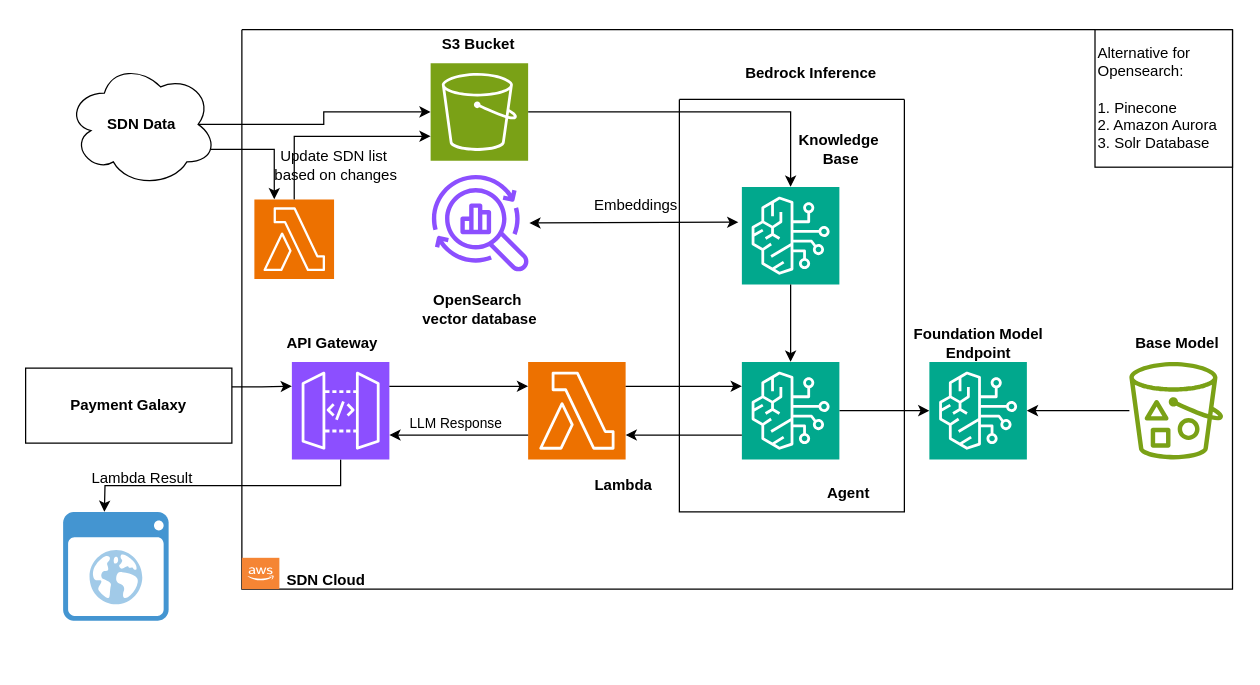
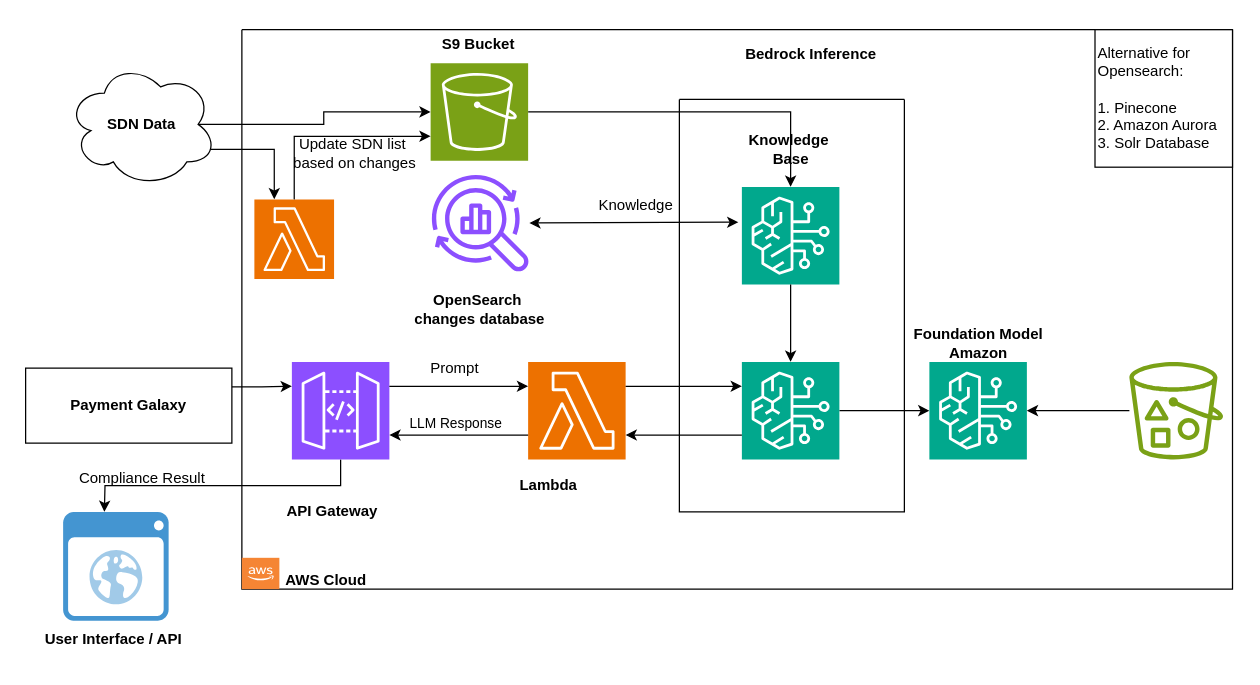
- <mxCell id="7" value="&lt;b&gt;S3 Bucket&lt;/b&gt;" style="text;html=1;align=center;verticalAlign=middle;resizable=0;points=[];autosize=1;strokeColor=none;fillColor=none;" parent="1" vertex="1"><mxGeometry x="342" y="20" width="80" height="30" as="geometry" /></mxCell>
+ <mxCell id="7" value="&lt;b&gt;S9 Bucket&lt;/b&gt;" style="text;html=1;align=center;verticalAlign=middle;resizable=0;points=[];autosize=1;strokeColor=none;fillColor=none;" parent="1" vertex="1"><mxGeometry x="342" y="20" width="80" height="30" as="geometry" /></mxCell>
- <mxCell id="24" value="&lt;b&gt;Bedrock Inference&lt;/b&gt;" style="text;html=1;align=center;verticalAlign=middle;resizable=0;points=[];autosize=1;strokeColor=none;fillColor=none;" parent="21" vertex="1"><mxGeometry x="390" y="20" width="130" height="30" as="geometry" /></mxCell>
+ <mxCell id="24" value="&lt;b&gt;Bedrock Inference&lt;/b&gt;" style="text;html=1;align=center;verticalAlign=middle;resizable=0;points=[];autosize=1;strokeColor=none;fillColor=none;" parent="21" vertex="1"><mxGeometry x="390" y="5" width="130" height="30" as="geometry" /></mxCell>
- <mxCell id="39" value="&lt;b&gt;Knowledge&amp;nbsp;&lt;/b&gt;&lt;div&gt;&lt;b&gt;Base&lt;/b&gt;&lt;/div&gt;" style="text;html=1;align=center;verticalAlign=middle;resizable=0;points=[];autosize=1;strokeColor=none;fillColor=none;" parent="37" vertex="1"><mxGeometry x="84" y="20" width="90" height="40" as="geometry" /></mxCell>
+ <mxCell id="39" value="&lt;b&gt;Knowledge&amp;nbsp;&lt;/b&gt;&lt;div&gt;&lt;b&gt;Base&lt;/b&gt;&lt;/div&gt;" style="text;html=1;align=center;verticalAlign=middle;resizable=0;points=[];autosize=1;strokeColor=none;fillColor=none;" parent="37" vertex="1"><mxGeometry x="44" y="20" width="90" height="40" as="geometry" /></mxCell>
- <mxCell id="44" value="Update SDN list&amp;nbsp;&lt;div&gt;based on changes&lt;/div&gt;" style="text;html=1;align=center;verticalAlign=middle;resizable=0;points=[];autosize=1;strokeColor=none;fillColor=none;" vertex="1" parent="1"><mxGeometry x="208" y="112" width="120" height="40" as="geometry" /></mxCell>
+ <mxCell id="44" value="Update SDN list&amp;nbsp;&lt;div&gt;based on changes&lt;/div&gt;" style="text;html=1;align=center;verticalAlign=middle;resizable=0;points=[];autosize=1;strokeColor=none;fillColor=none;" vertex="1" parent="1"><mxGeometry y="102" width="120" height="40" as="geometry" x="223" /></mxCell>
- <mxCell id="13" value="Embeddings" style="text;html=1;align=center;verticalAlign=middle;resizable=0;points=[];autosize=1;strokeColor=none;fillColor=none;" parent="1" vertex="1"><mxGeometry x="463" y="149" width="90" height="30" as="geometry" /></mxCell>
+ <mxCell id="13" value="Knowledge" style="text;html=1;align=center;verticalAlign=middle;resizable=0;points=[];autosize=1;strokeColor=none;fillColor=none;" parent="1" vertex="1"><mxGeometry x="463" y="149" width="90" height="30" as="geometry" /></mxCell>
- <mxCell id="12" value="&lt;b&gt;OpenSearch&amp;nbsp;&lt;/b&gt;&lt;div&gt;&lt;b&gt;vector database&lt;/b&gt;&lt;/div&gt;" style="text;html=1;align=center;verticalAlign=middle;resizable=0;points=[];autosize=1;strokeColor=none;fillColor=none;" parent="1" vertex="1"><mxGeometry x="328" y="227" width="110" height="40" as="geometry" /></mxCell>
+ <mxCell id="12" value="&lt;b&gt;OpenSearch&amp;nbsp;&lt;/b&gt;&lt;div&gt;&lt;b&gt;changes database&lt;/b&gt;&lt;/div&gt;" style="text;html=1;align=center;verticalAlign=middle;resizable=0;points=[];autosize=1;strokeColor=none;fillColor=none;" parent="1" vertex="1"><mxGeometry x="328" y="227" width="110" height="40" as="geometry" /></mxCell>
- <mxCell id="27" value="&lt;b&gt;API Gateway&lt;/b&gt;" style="text;html=1;align=center;verticalAlign=middle;resizable=0;points=[];autosize=1;strokeColor=none;fillColor=none;" vertex="1" parent="21"><mxGeometry x="22" y="235.75" width="100" height="30" as="geometry" /></mxCell>
+ <mxCell id="27" value="&lt;b&gt;API Gateway&lt;/b&gt;" style="text;html=1;align=center;verticalAlign=middle;resizable=0;points=[];autosize=1;strokeColor=none;fillColor=none;" vertex="1" parent="21"><mxGeometry x="22" y="370.75" width="100" height="30" as="geometry" /></mxCell>
- <mxCell id="17" value="&lt;b&gt;Foundation Model&lt;/b&gt;&lt;div&gt;&lt;b&gt;Endpoint&lt;/b&gt;&lt;/div&gt;" style="text;html=1;align=center;verticalAlign=middle;resizable=0;points=[];autosize=1;strokeColor=none;fillColor=none;" parent="1" vertex="1"><mxGeometry x="717" y="254" width="130" height="40" as="geometry" /></mxCell>
+ <mxCell id="17" value="&lt;b&gt;Foundation Model&lt;/b&gt;&lt;div&gt;&lt;b&gt;Amazon&lt;/b&gt;&lt;/div&gt;" style="text;html=1;align=center;verticalAlign=middle;resizable=0;points=[];autosize=1;strokeColor=none;fillColor=none;" parent="1" vertex="1"><mxGeometry x="717" y="254" width="130" height="40" as="geometry" /></mxCell>
- <mxCell id="20" value="&lt;b&gt;Base Model&lt;/b&gt;" style="text;html=1;align=center;verticalAlign=middle;resizable=0;points=[];autosize=1;strokeColor=none;fillColor=none;" parent="1" vertex="1"><mxGeometry x="895.5" y="259" width="90" height="30" as="geometry" /></mxCell>
+ <mxCell id="33" value="Prompt" style="text;html=1;align=center;verticalAlign=middle;resizable=0;points=[];autosize=1;strokeColor=none;fillColor=none;" parent="1" vertex="1"><mxGeometry x="333" y="279" width="60" height="30" as="geometry" /></mxCell>
- <mxCell id="42" value="Lambda Result" style="text;html=1;align=center;verticalAlign=middle;resizable=0;points=[];autosize=1;strokeColor=none;fillColor=none;" parent="1" vertex="1"><mxGeometry x="53" y="367" width="120" height="30" as="geometry" /></mxCell>
+ <mxCell id="42" value="Compliance Result" style="text;html=1;align=center;verticalAlign=middle;resizable=0;points=[];autosize=1;strokeColor=none;fillColor=none;" parent="1" vertex="1"><mxGeometry x="53" y="367" width="120" height="30" as="geometry" /></mxCell>
- <mxCell id="26" value="&lt;b&gt;Lambda&lt;/b&gt;" style="text;html=1;align=center;verticalAlign=middle;resizable=0;points=[];autosize=1;strokeColor=none;fillColor=none;" vertex="1" parent="21"><mxGeometry x="270" y="350" width="70" height="30" as="geometry" /></mxCell>
+ <mxCell id="26" value="&lt;b&gt;Lambda&lt;/b&gt;" style="text;html=1;align=center;verticalAlign=middle;resizable=0;points=[];autosize=1;strokeColor=none;fillColor=none;" vertex="1" parent="21"><mxGeometry x="210" y="350" width="70" height="30" as="geometry" /></mxCell>
- <mxCell id="38" value="&lt;b&gt;Agent&lt;/b&gt;" style="text;html=1;align=center;verticalAlign=middle;resizable=0;points=[];autosize=1;strokeColor=none;fillColor=none;" parent="37" vertex="1"><mxGeometry x="105" y="300" width="60" height="30" as="geometry" /></mxCell>
- <mxCell id="22" value="&lt;b&gt;SDN Cloud&lt;/b&gt;" style="text;html=1;align=center;verticalAlign=middle;resizable=0;points=[];autosize=1;strokeColor=none;fillColor=none;" parent="21" vertex="1"><mxGeometry x="22" y="425.75" width="90" height="30" as="geometry" /></mxCell>
+ <mxCell id="22" value="&lt;b&gt;AWS Cloud&lt;/b&gt;" style="text;html=1;align=center;verticalAlign=middle;resizable=0;points=[];autosize=1;strokeColor=none;fillColor=none;" parent="21" vertex="1"><mxGeometry x="22" y="425.75" width="90" height="30" as="geometry" /></mxCell>
+ <mxCell id="41" value="&lt;b&gt;User Interface / API&lt;/b&gt;" style="text;html=1;align=center;verticalAlign=middle;resizable=0;points=[];autosize=1;strokeColor=none;fillColor=none;" parent="1" vertex="1"><mxGeometry x="25" y="496" width="130" height="30" as="geometry" /></mxCell>
